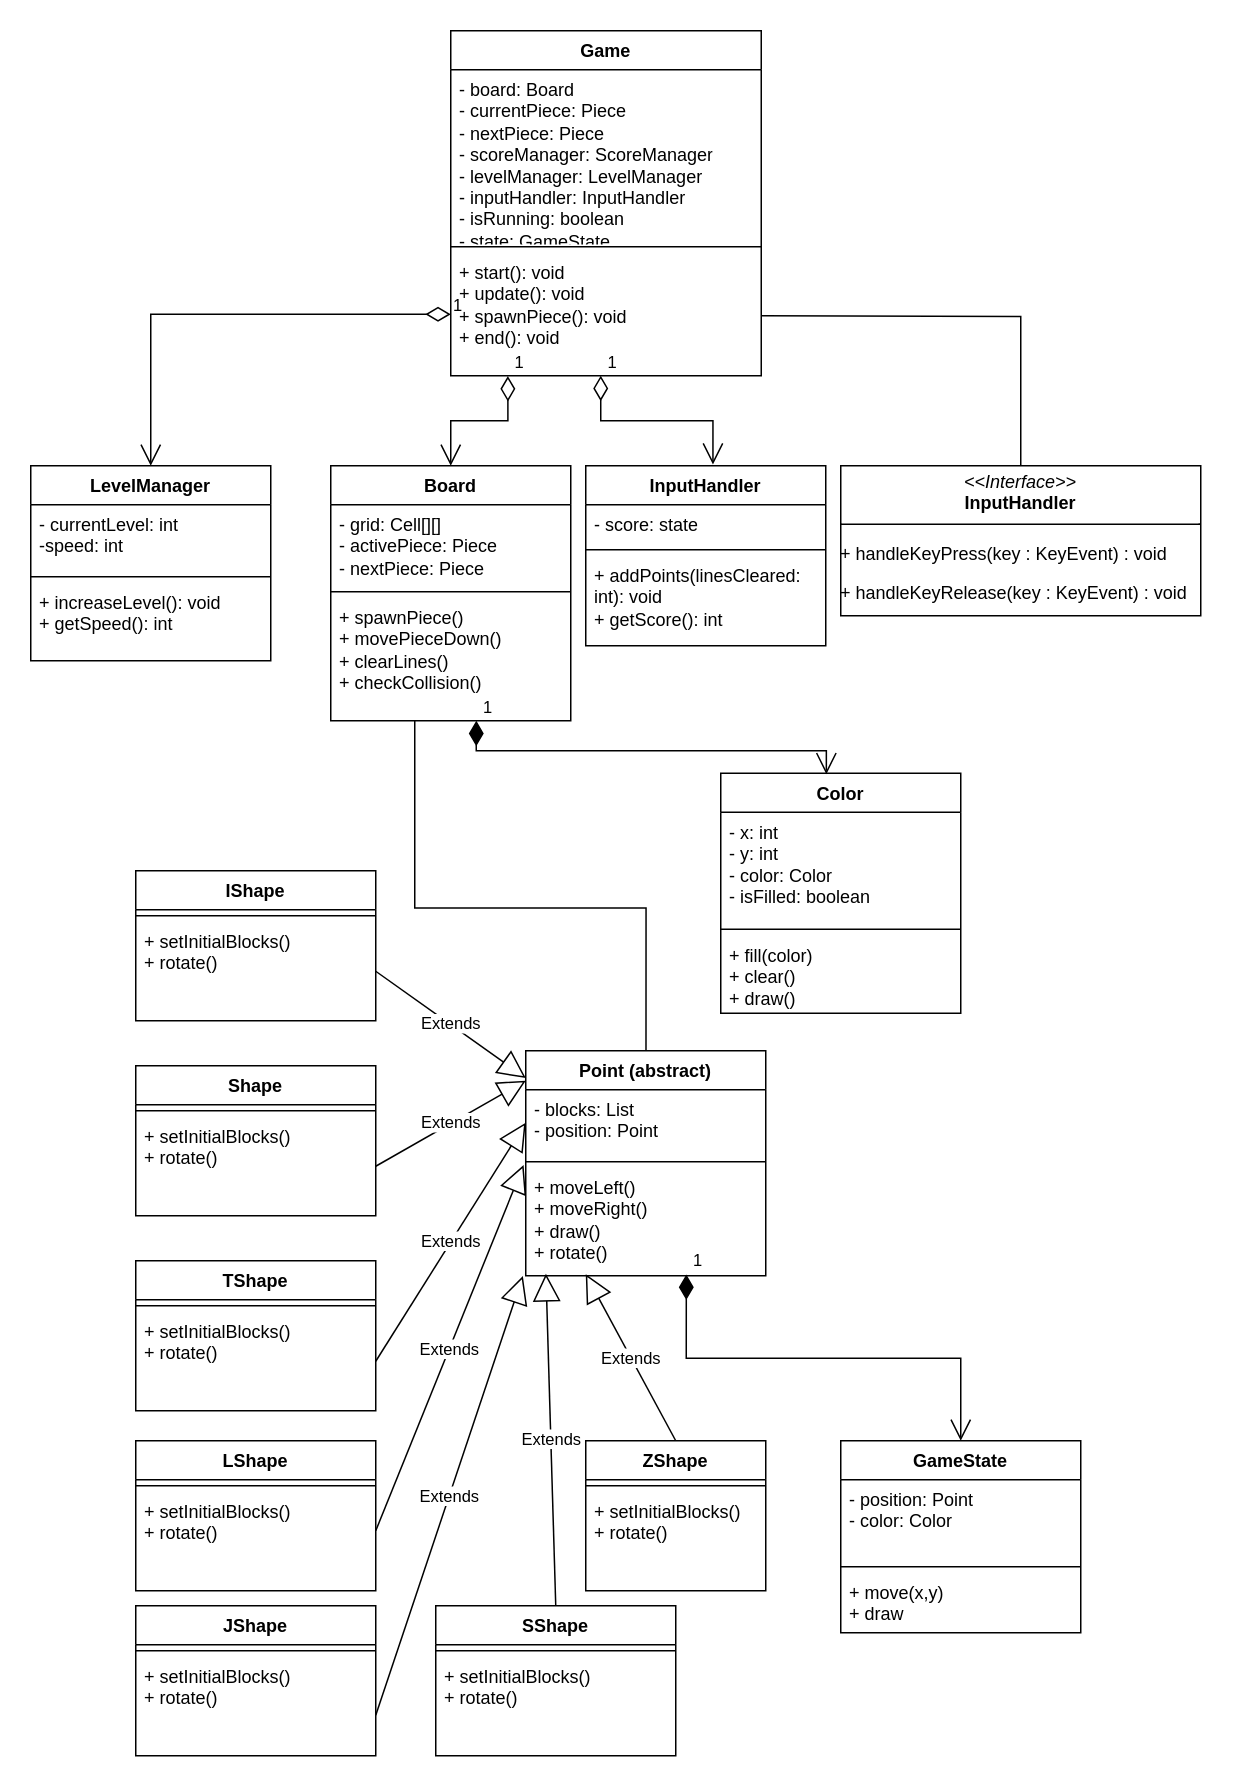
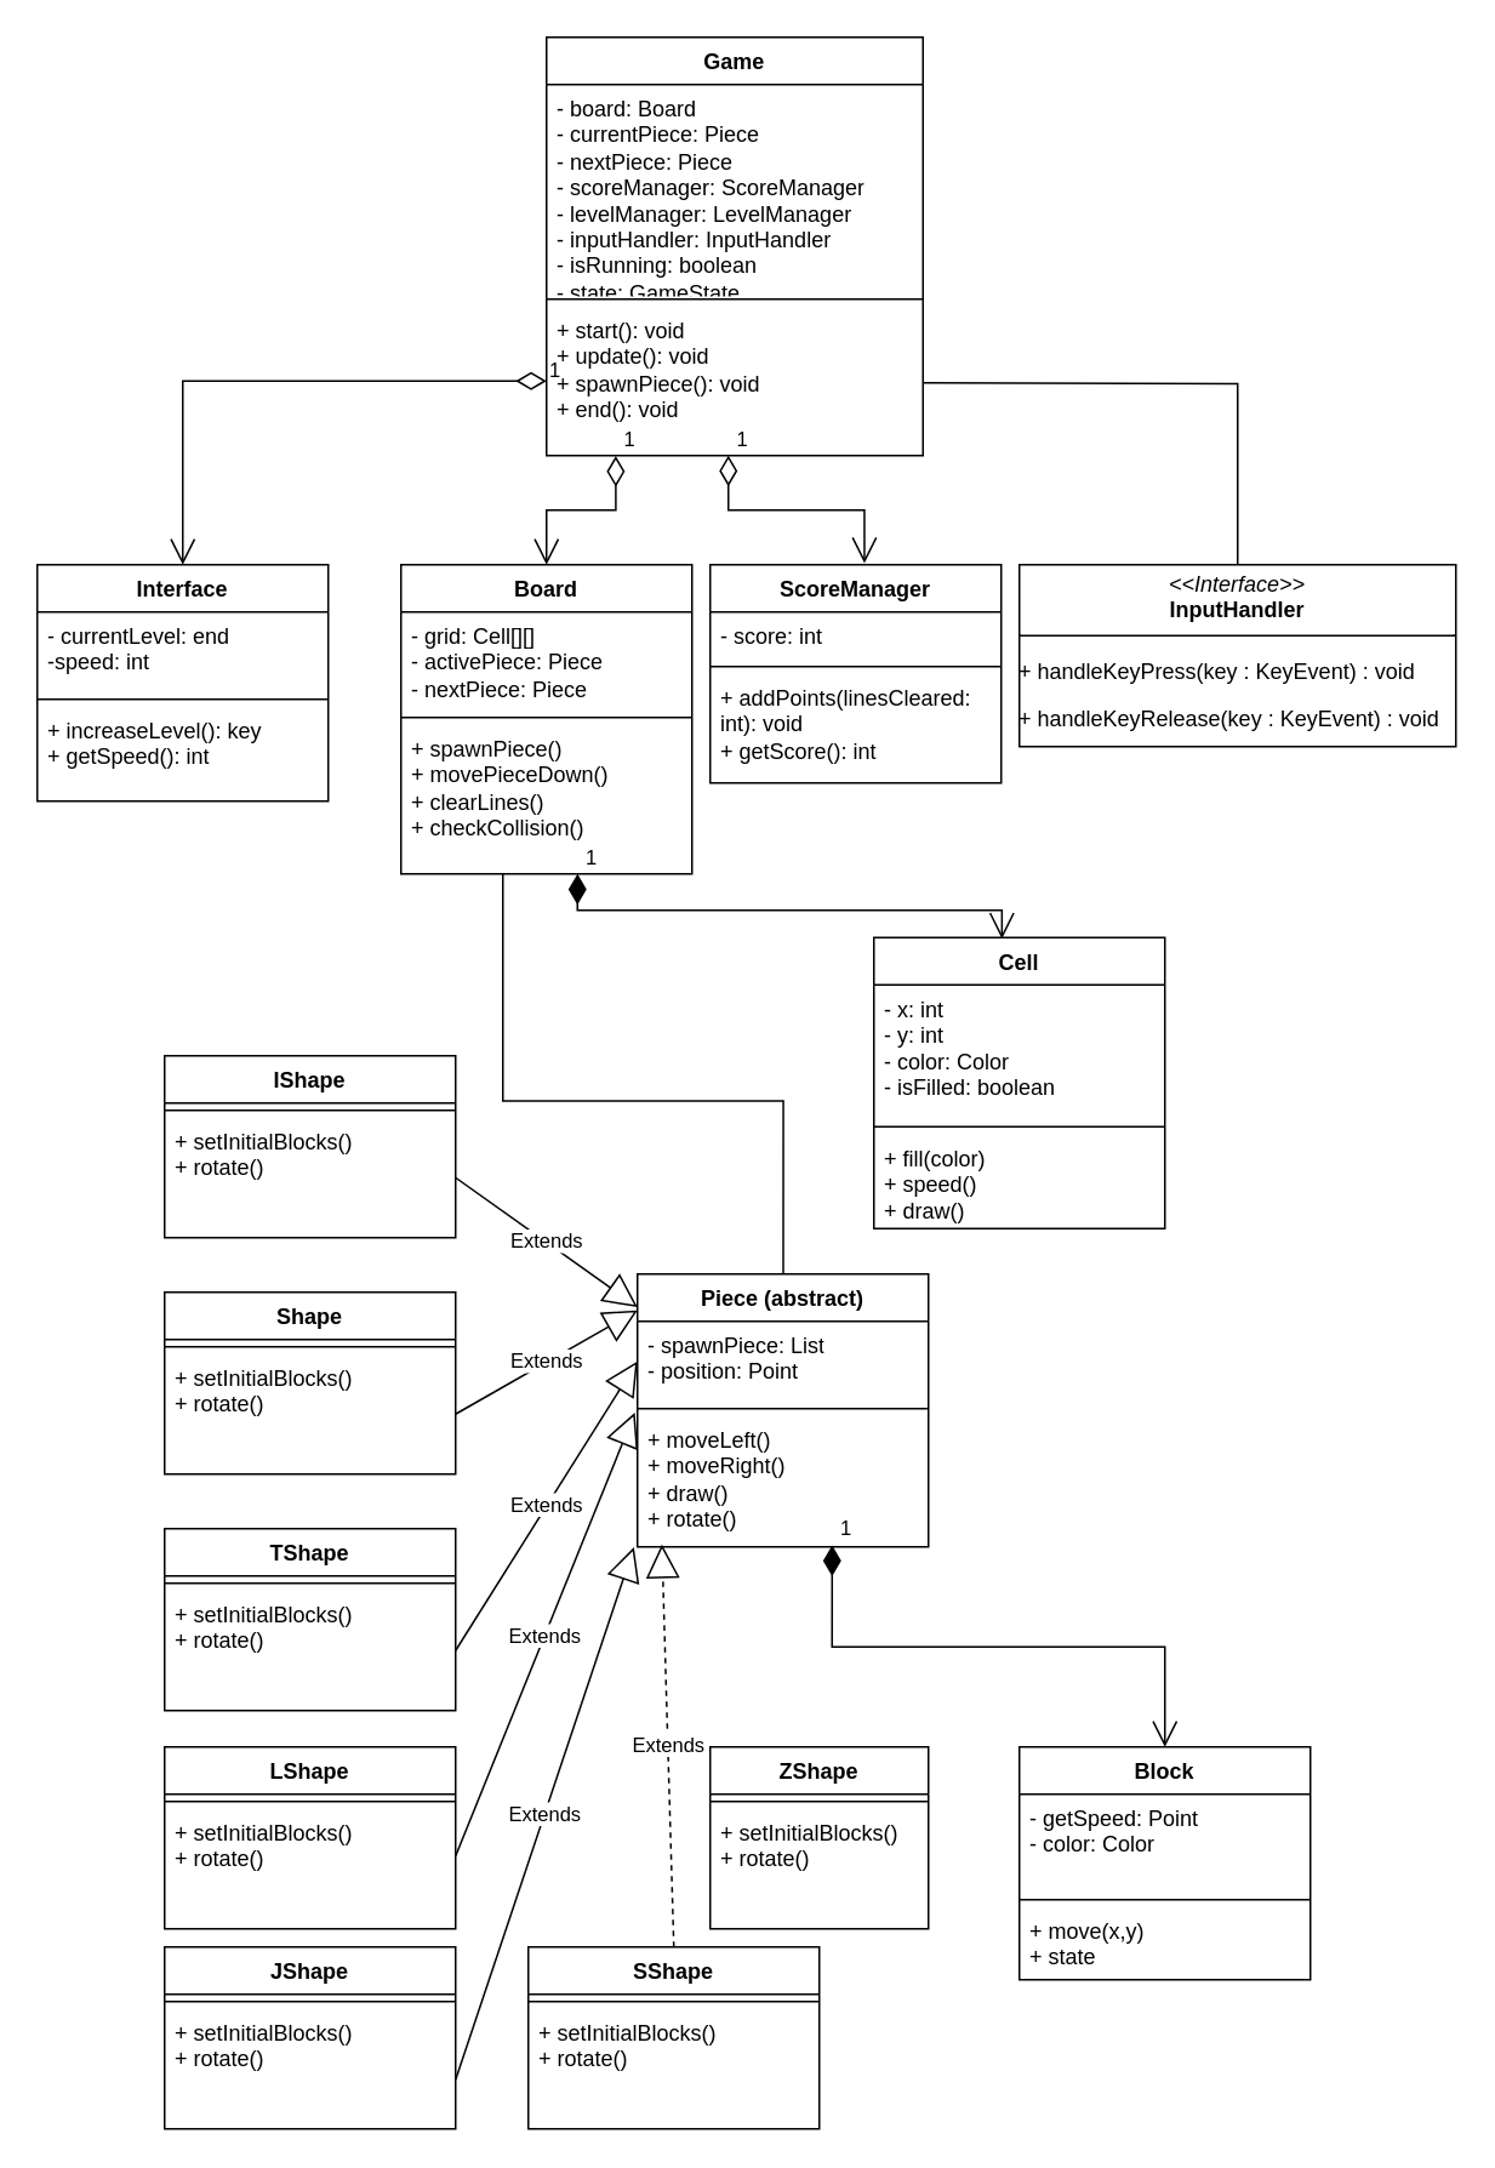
- <mxCell id="10" value="LevelManager" style="swimlane;fontStyle=1;align=center;verticalAlign=top;childLayout=stackLayout;horizontal=1;startSize=26;horizontalStack=0;resizeParent=1;resizeParentMax=0;resizeLast=0;collapsible=1;marginBottom=0;whiteSpace=wrap;html=1;" vertex="1" parent="1"><mxGeometry x="20" y="310" width="160" height="130" as="geometry" /></mxCell>
+ <mxCell id="10" value="Interface" style="swimlane;fontStyle=1;align=center;verticalAlign=top;childLayout=stackLayout;horizontal=1;startSize=26;horizontalStack=0;resizeParent=1;resizeParentMax=0;resizeLast=0;collapsible=1;marginBottom=0;whiteSpace=wrap;html=1;" vertex="1" parent="1"><mxGeometry x="20" y="310" width="160" height="130" as="geometry" /></mxCell>
- <mxCell id="6" value="InputHandler" style="swimlane;fontStyle=1;align=center;verticalAlign=top;childLayout=stackLayout;horizontal=1;startSize=26;horizontalStack=0;resizeParent=1;resizeParentMax=0;resizeLast=0;collapsible=1;marginBottom=0;whiteSpace=wrap;html=1;" vertex="1" parent="1"><mxGeometry x="390" y="310" width="160" height="120" as="geometry" /></mxCell>
+ <mxCell id="6" value="ScoreManager" style="swimlane;fontStyle=1;align=center;verticalAlign=top;childLayout=stackLayout;horizontal=1;startSize=26;horizontalStack=0;resizeParent=1;resizeParentMax=0;resizeLast=0;collapsible=1;marginBottom=0;whiteSpace=wrap;html=1;" vertex="1" parent="1"><mxGeometry x="390" y="310" width="160" height="120" as="geometry" /></mxCell>
- <mxCell id="7" value="- score: state" style="text;strokeColor=none;fillColor=none;align=left;verticalAlign=top;spacingLeft=4;spacingRight=4;overflow=hidden;rotatable=0;points=[[0,0.5],[1,0.5]];portConstraint=eastwest;whiteSpace=wrap;html=1;" vertex="1" parent="6"><mxGeometry y="26" width="160" height="26" as="geometry" /></mxCell>
+ <mxCell id="7" value="- score: int" style="text;strokeColor=none;fillColor=none;align=left;verticalAlign=top;spacingLeft=4;spacingRight=4;overflow=hidden;rotatable=0;points=[[0,0.5],[1,0.5]];portConstraint=eastwest;whiteSpace=wrap;html=1;" vertex="1" parent="6"><mxGeometry y="26" width="160" height="26" as="geometry" /></mxCell>
- <mxCell id="11" value="- currentLevel: int&lt;div&gt;-speed: int&lt;/div&gt;" style="text;strokeColor=none;fillColor=none;align=left;verticalAlign=top;spacingLeft=4;spacingRight=4;overflow=hidden;rotatable=0;points=[[0,0.5],[1,0.5]];portConstraint=eastwest;whiteSpace=wrap;html=1;" vertex="1" parent="10"><mxGeometry y="26" width="160" height="44" as="geometry" /></mxCell>
+ <mxCell id="11" value="- currentLevel: end&lt;div&gt;-speed: int&lt;/div&gt;" style="text;strokeColor=none;fillColor=none;align=left;verticalAlign=top;spacingLeft=4;spacingRight=4;overflow=hidden;rotatable=0;points=[[0,0.5],[1,0.5]];portConstraint=eastwest;whiteSpace=wrap;html=1;" vertex="1" parent="10"><mxGeometry y="26" width="160" height="44" as="geometry" /></mxCell>
- <mxCell id="13" value="+ increaseLevel(): void&lt;div&gt;+ getSpeed(): int&lt;/div&gt;" style="text;strokeColor=none;fillColor=none;align=left;verticalAlign=top;spacingLeft=4;spacingRight=4;overflow=hidden;rotatable=0;points=[[0,0.5],[1,0.5]];portConstraint=eastwest;whiteSpace=wrap;html=1;" vertex="1" parent="10"><mxGeometry y="78" width="160" height="52" as="geometry" /></mxCell>
+ <mxCell id="13" value="+ increaseLevel(): key&lt;div&gt;+ getSpeed(): int&lt;/div&gt;" style="text;strokeColor=none;fillColor=none;align=left;verticalAlign=top;spacingLeft=4;spacingRight=4;overflow=hidden;rotatable=0;points=[[0,0.5],[1,0.5]];portConstraint=eastwest;whiteSpace=wrap;html=1;" vertex="1" parent="10"><mxGeometry y="78" width="160" height="52" as="geometry" /></mxCell>
- <mxCell id="22" value="Color" style="swimlane;fontStyle=1;align=center;verticalAlign=top;childLayout=stackLayout;horizontal=1;startSize=26;horizontalStack=0;resizeParent=1;resizeParentMax=0;resizeLast=0;collapsible=1;marginBottom=0;whiteSpace=wrap;html=1;" vertex="1" parent="1"><mxGeometry x="480" y="515" width="160" height="160" as="geometry" /></mxCell>
+ <mxCell id="22" value="Cell" style="swimlane;fontStyle=1;align=center;verticalAlign=top;childLayout=stackLayout;horizontal=1;startSize=26;horizontalStack=0;resizeParent=1;resizeParentMax=0;resizeLast=0;collapsible=1;marginBottom=0;whiteSpace=wrap;html=1;" vertex="1" parent="1"><mxGeometry x="480" y="515" width="160" height="160" as="geometry" /></mxCell>
- <mxCell id="25" value="+ fill(color)&lt;div&gt;+ clear()&lt;/div&gt;&lt;div&gt;+ draw()&lt;/div&gt;" style="text;strokeColor=none;fillColor=none;align=left;verticalAlign=top;spacingLeft=4;spacingRight=4;overflow=hidden;rotatable=0;points=[[0,0.5],[1,0.5]];portConstraint=eastwest;whiteSpace=wrap;html=1;" vertex="1" parent="22"><mxGeometry y="108" width="160" height="52" as="geometry" /></mxCell>
+ <mxCell id="25" value="+ fill(color)&lt;div&gt;+ speed()&lt;/div&gt;&lt;div&gt;+ draw()&lt;/div&gt;" style="text;strokeColor=none;fillColor=none;align=left;verticalAlign=top;spacingLeft=4;spacingRight=4;overflow=hidden;rotatable=0;points=[[0,0.5],[1,0.5]];portConstraint=eastwest;whiteSpace=wrap;html=1;" vertex="1" parent="22"><mxGeometry y="108" width="160" height="52" as="geometry" /></mxCell>
- <mxCell id="18" value="Point (abstract)" style="swimlane;fontStyle=1;align=center;verticalAlign=top;childLayout=stackLayout;horizontal=1;startSize=26;horizontalStack=0;resizeParent=1;resizeParentMax=0;resizeLast=0;collapsible=1;marginBottom=0;whiteSpace=wrap;html=1;" vertex="1" parent="1"><mxGeometry x="350" y="700" width="160" height="150" as="geometry" /></mxCell>
+ <mxCell id="18" value="Piece (abstract)" style="swimlane;fontStyle=1;align=center;verticalAlign=top;childLayout=stackLayout;horizontal=1;startSize=26;horizontalStack=0;resizeParent=1;resizeParentMax=0;resizeLast=0;collapsible=1;marginBottom=0;whiteSpace=wrap;html=1;" vertex="1" parent="1"><mxGeometry x="350" y="700" width="160" height="150" as="geometry" /></mxCell>
- <mxCell id="19" value="- blocks: List&lt;div&gt;- position: Point&lt;/div&gt;" style="text;strokeColor=none;fillColor=none;align=left;verticalAlign=top;spacingLeft=4;spacingRight=4;overflow=hidden;rotatable=0;points=[[0,0.5],[1,0.5]];portConstraint=eastwest;whiteSpace=wrap;html=1;" vertex="1" parent="18"><mxGeometry y="26" width="160" height="44" as="geometry" /></mxCell>
+ <mxCell id="19" value="- spawnPiece: List&lt;div&gt;- position: Point&lt;/div&gt;" style="text;strokeColor=none;fillColor=none;align=left;verticalAlign=top;spacingLeft=4;spacingRight=4;overflow=hidden;rotatable=0;points=[[0,0.5],[1,0.5]];portConstraint=eastwest;whiteSpace=wrap;html=1;" vertex="1" parent="18"><mxGeometry y="26" width="160" height="44" as="geometry" /></mxCell>
- <mxCell id="53" value="Extends" style="endArrow=block;endSize=16;endFill=0;html=1;rounded=0;exitX=0.5;exitY=0;exitDx=0;exitDy=0;entryX=0.25;entryY=0.986;entryDx=0;entryDy=0;entryPerimeter=0;" edge="1" parent="1" source="44" target="21"><mxGeometry width="160" relative="1" as="geometry"><mxPoint x="350" y="1120" as="sourcePoint" /><mxPoint x="510" y="1120" as="targetPoint" /></mxGeometry></mxCell>
- <mxCell id="54" value="GameState" style="swimlane;fontStyle=1;align=center;verticalAlign=top;childLayout=stackLayout;horizontal=1;startSize=26;horizontalStack=0;resizeParent=1;resizeParentMax=0;resizeLast=0;collapsible=1;marginBottom=0;whiteSpace=wrap;html=1;" vertex="1" parent="1"><mxGeometry x="560" y="960" width="160" height="128" as="geometry" /></mxCell>
+ <mxCell id="54" value="Block" style="swimlane;fontStyle=1;align=center;verticalAlign=top;childLayout=stackLayout;horizontal=1;startSize=26;horizontalStack=0;resizeParent=1;resizeParentMax=0;resizeLast=0;collapsible=1;marginBottom=0;whiteSpace=wrap;html=1;" vertex="1" parent="1"><mxGeometry x="560" y="960" width="160" height="128" as="geometry" /></mxCell>
- <mxCell id="55" value="- position: Point&lt;div&gt;- color: Color&lt;/div&gt;" style="text;strokeColor=none;fillColor=none;align=left;verticalAlign=top;spacingLeft=4;spacingRight=4;overflow=hidden;rotatable=0;points=[[0,0.5],[1,0.5]];portConstraint=eastwest;whiteSpace=wrap;html=1;" vertex="1" parent="54"><mxGeometry y="26" width="160" height="54" as="geometry" /></mxCell>
+ <mxCell id="55" value="- getSpeed: Point&lt;div&gt;- color: Color&lt;/div&gt;" style="text;strokeColor=none;fillColor=none;align=left;verticalAlign=top;spacingLeft=4;spacingRight=4;overflow=hidden;rotatable=0;points=[[0,0.5],[1,0.5]];portConstraint=eastwest;whiteSpace=wrap;html=1;" vertex="1" parent="54"><mxGeometry y="26" width="160" height="54" as="geometry" /></mxCell>
- <mxCell id="52" value="Extends" style="endArrow=block;endSize=16;endFill=0;html=1;rounded=0;exitX=0.5;exitY=0;exitDx=0;exitDy=0;entryX=0.084;entryY=0.981;entryDx=0;entryDy=0;entryPerimeter=0;" edge="1" parent="1" source="41" target="21"><mxGeometry width="160" relative="1" as="geometry"><mxPoint x="220" y="960" as="sourcePoint" /><mxPoint x="380" y="960" as="targetPoint" /></mxGeometry></mxCell>
+ <mxCell id="52" value="Extends" style="endArrow=block;endSize=16;endFill=0;html=1;rounded=0;exitX=0.5;exitY=0;exitDx=0;exitDy=0;entryX=0.084;entryY=0.981;entryDx=0;entryDy=0;entryPerimeter=0;dashed=1;" edge="1" parent="1" source="41" target="21"><mxGeometry width="160" relative="1" as="geometry"><mxPoint x="220" y="960" as="sourcePoint" /><mxPoint x="380" y="960" as="targetPoint" /></mxGeometry></mxCell>
- <mxCell id="57" value="+ move(x,y)&lt;div&gt;+ draw&lt;/div&gt;" style="text;strokeColor=none;fillColor=none;align=left;verticalAlign=top;spacingLeft=4;spacingRight=4;overflow=hidden;rotatable=0;points=[[0,0.5],[1,0.5]];portConstraint=eastwest;whiteSpace=wrap;html=1;" vertex="1" parent="54"><mxGeometry y="88" width="160" height="40" as="geometry" /></mxCell>
+ <mxCell id="57" value="+ move(x,y)&lt;div&gt;+ state&lt;/div&gt;" style="text;strokeColor=none;fillColor=none;align=left;verticalAlign=top;spacingLeft=4;spacingRight=4;overflow=hidden;rotatable=0;points=[[0,0.5],[1,0.5]];portConstraint=eastwest;whiteSpace=wrap;html=1;" vertex="1" parent="54"><mxGeometry y="88" width="160" height="40" as="geometry" /></mxCell>
